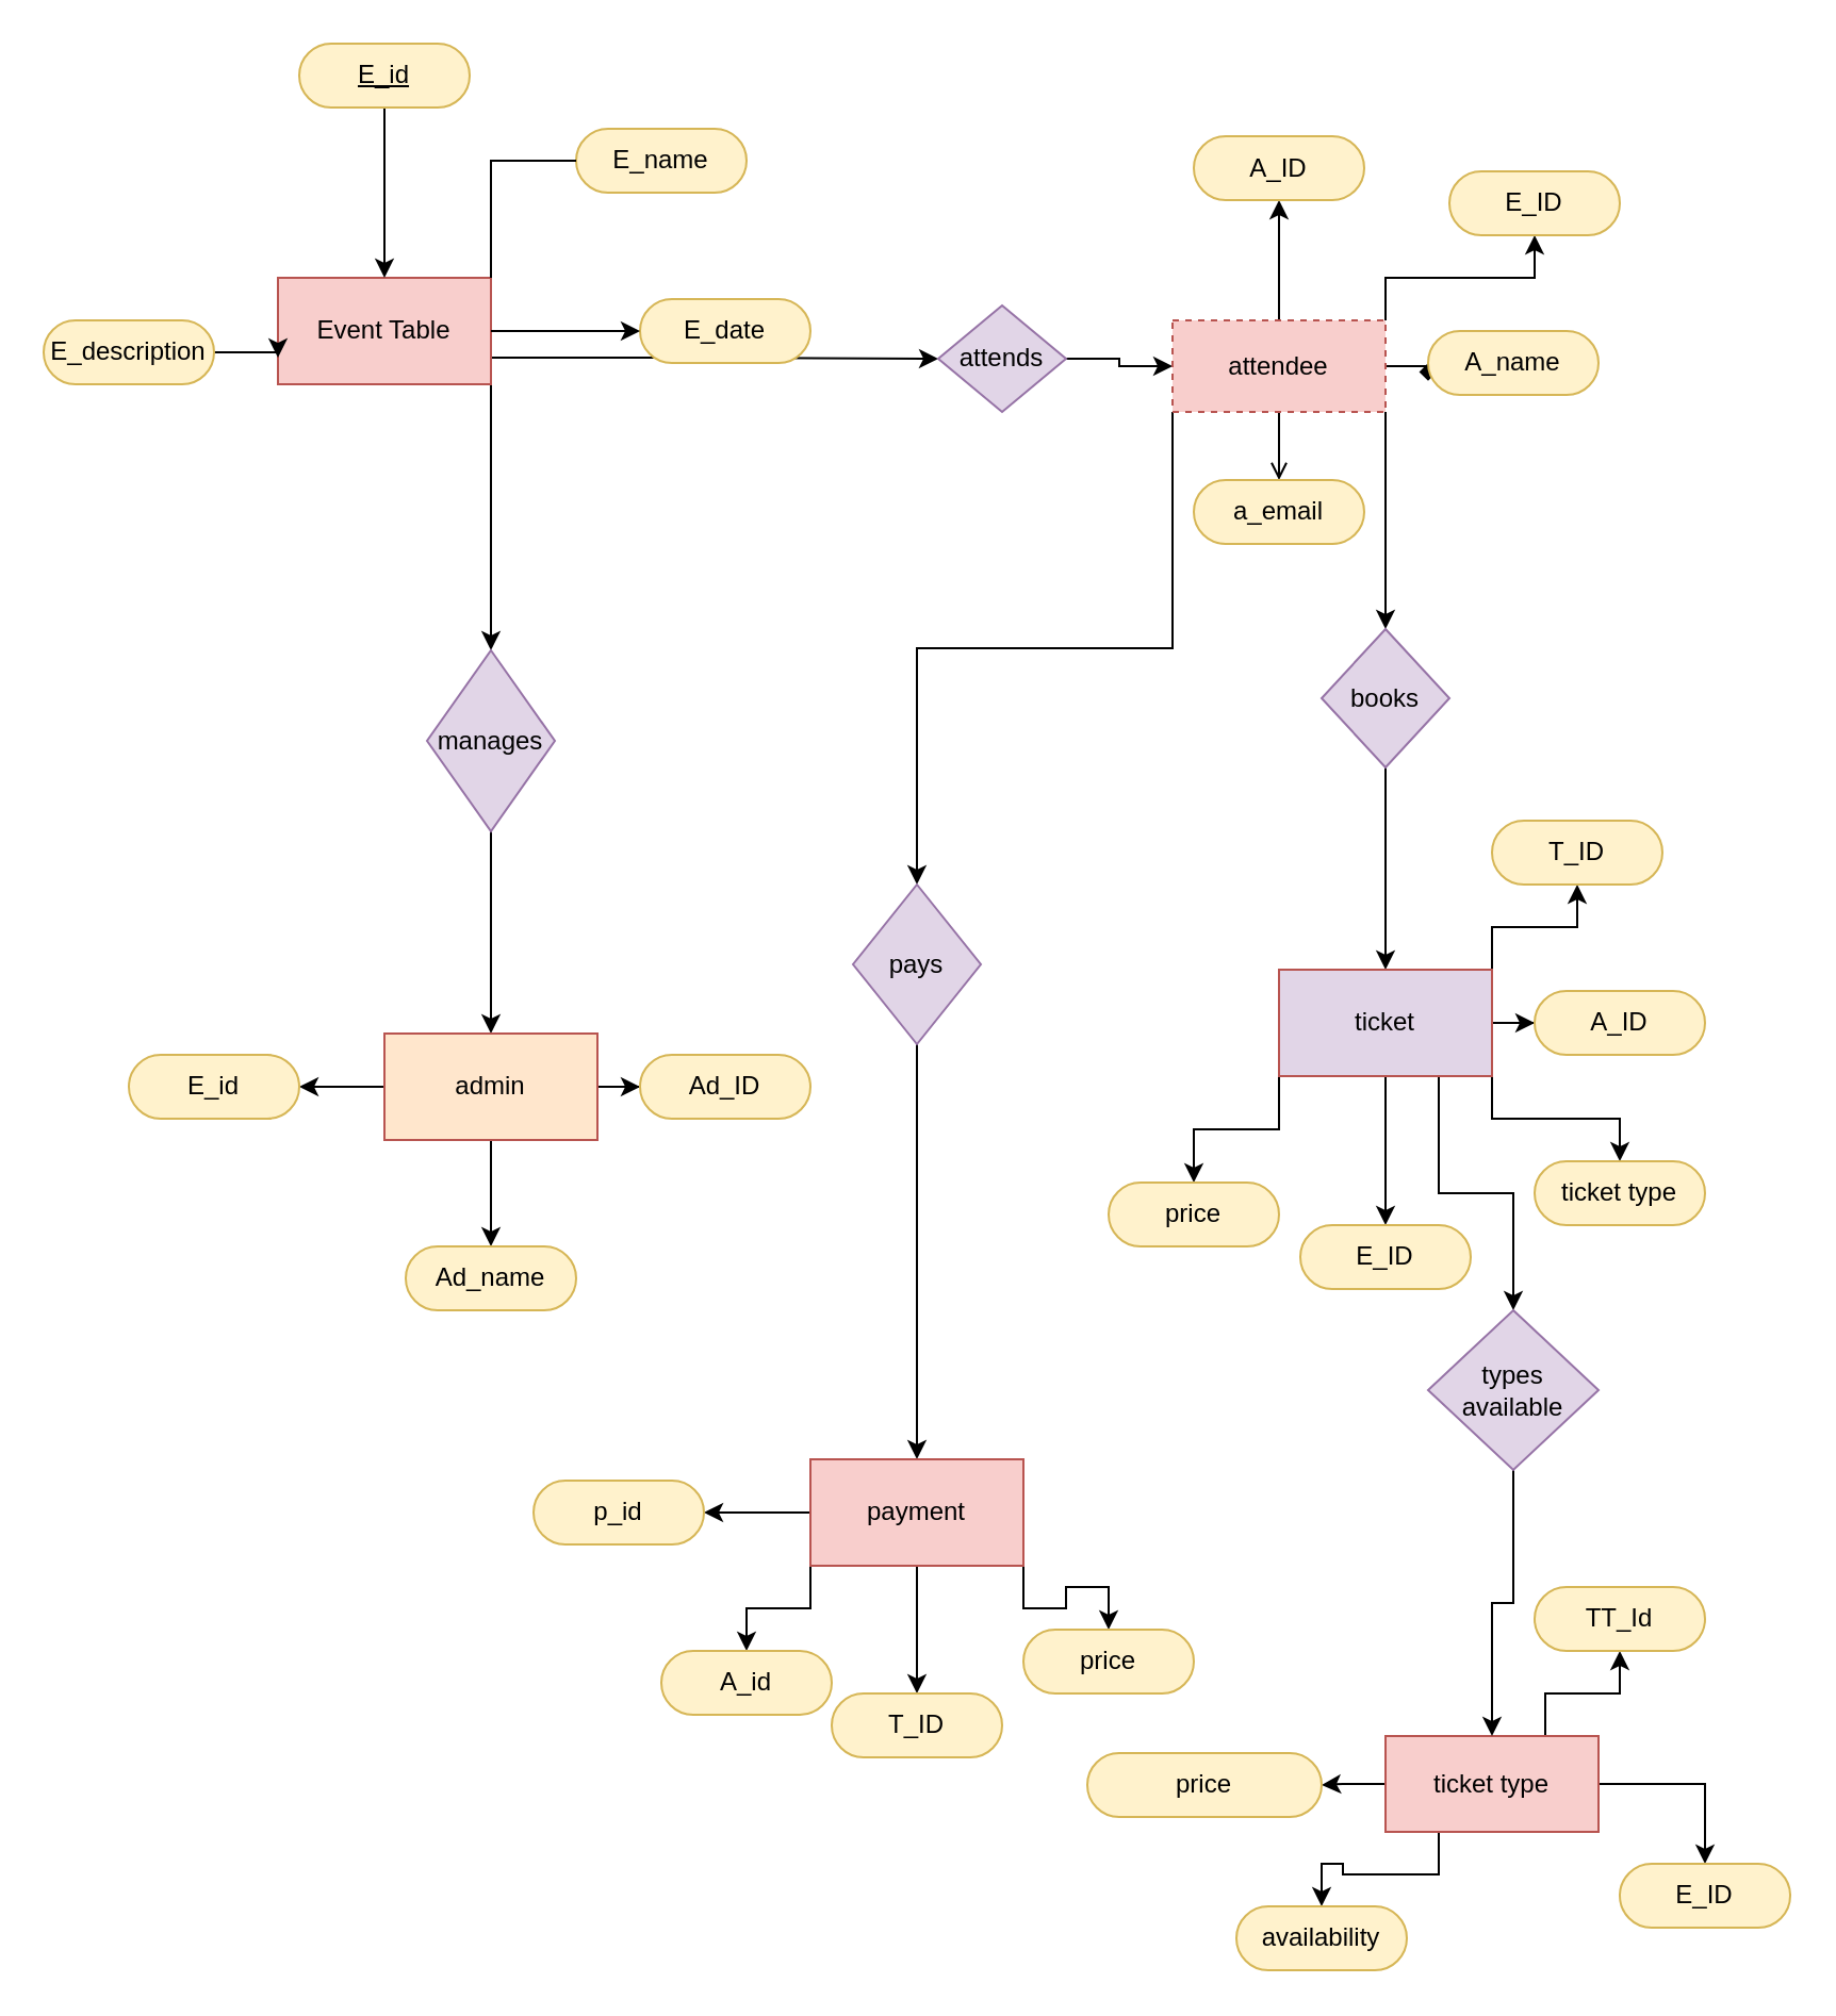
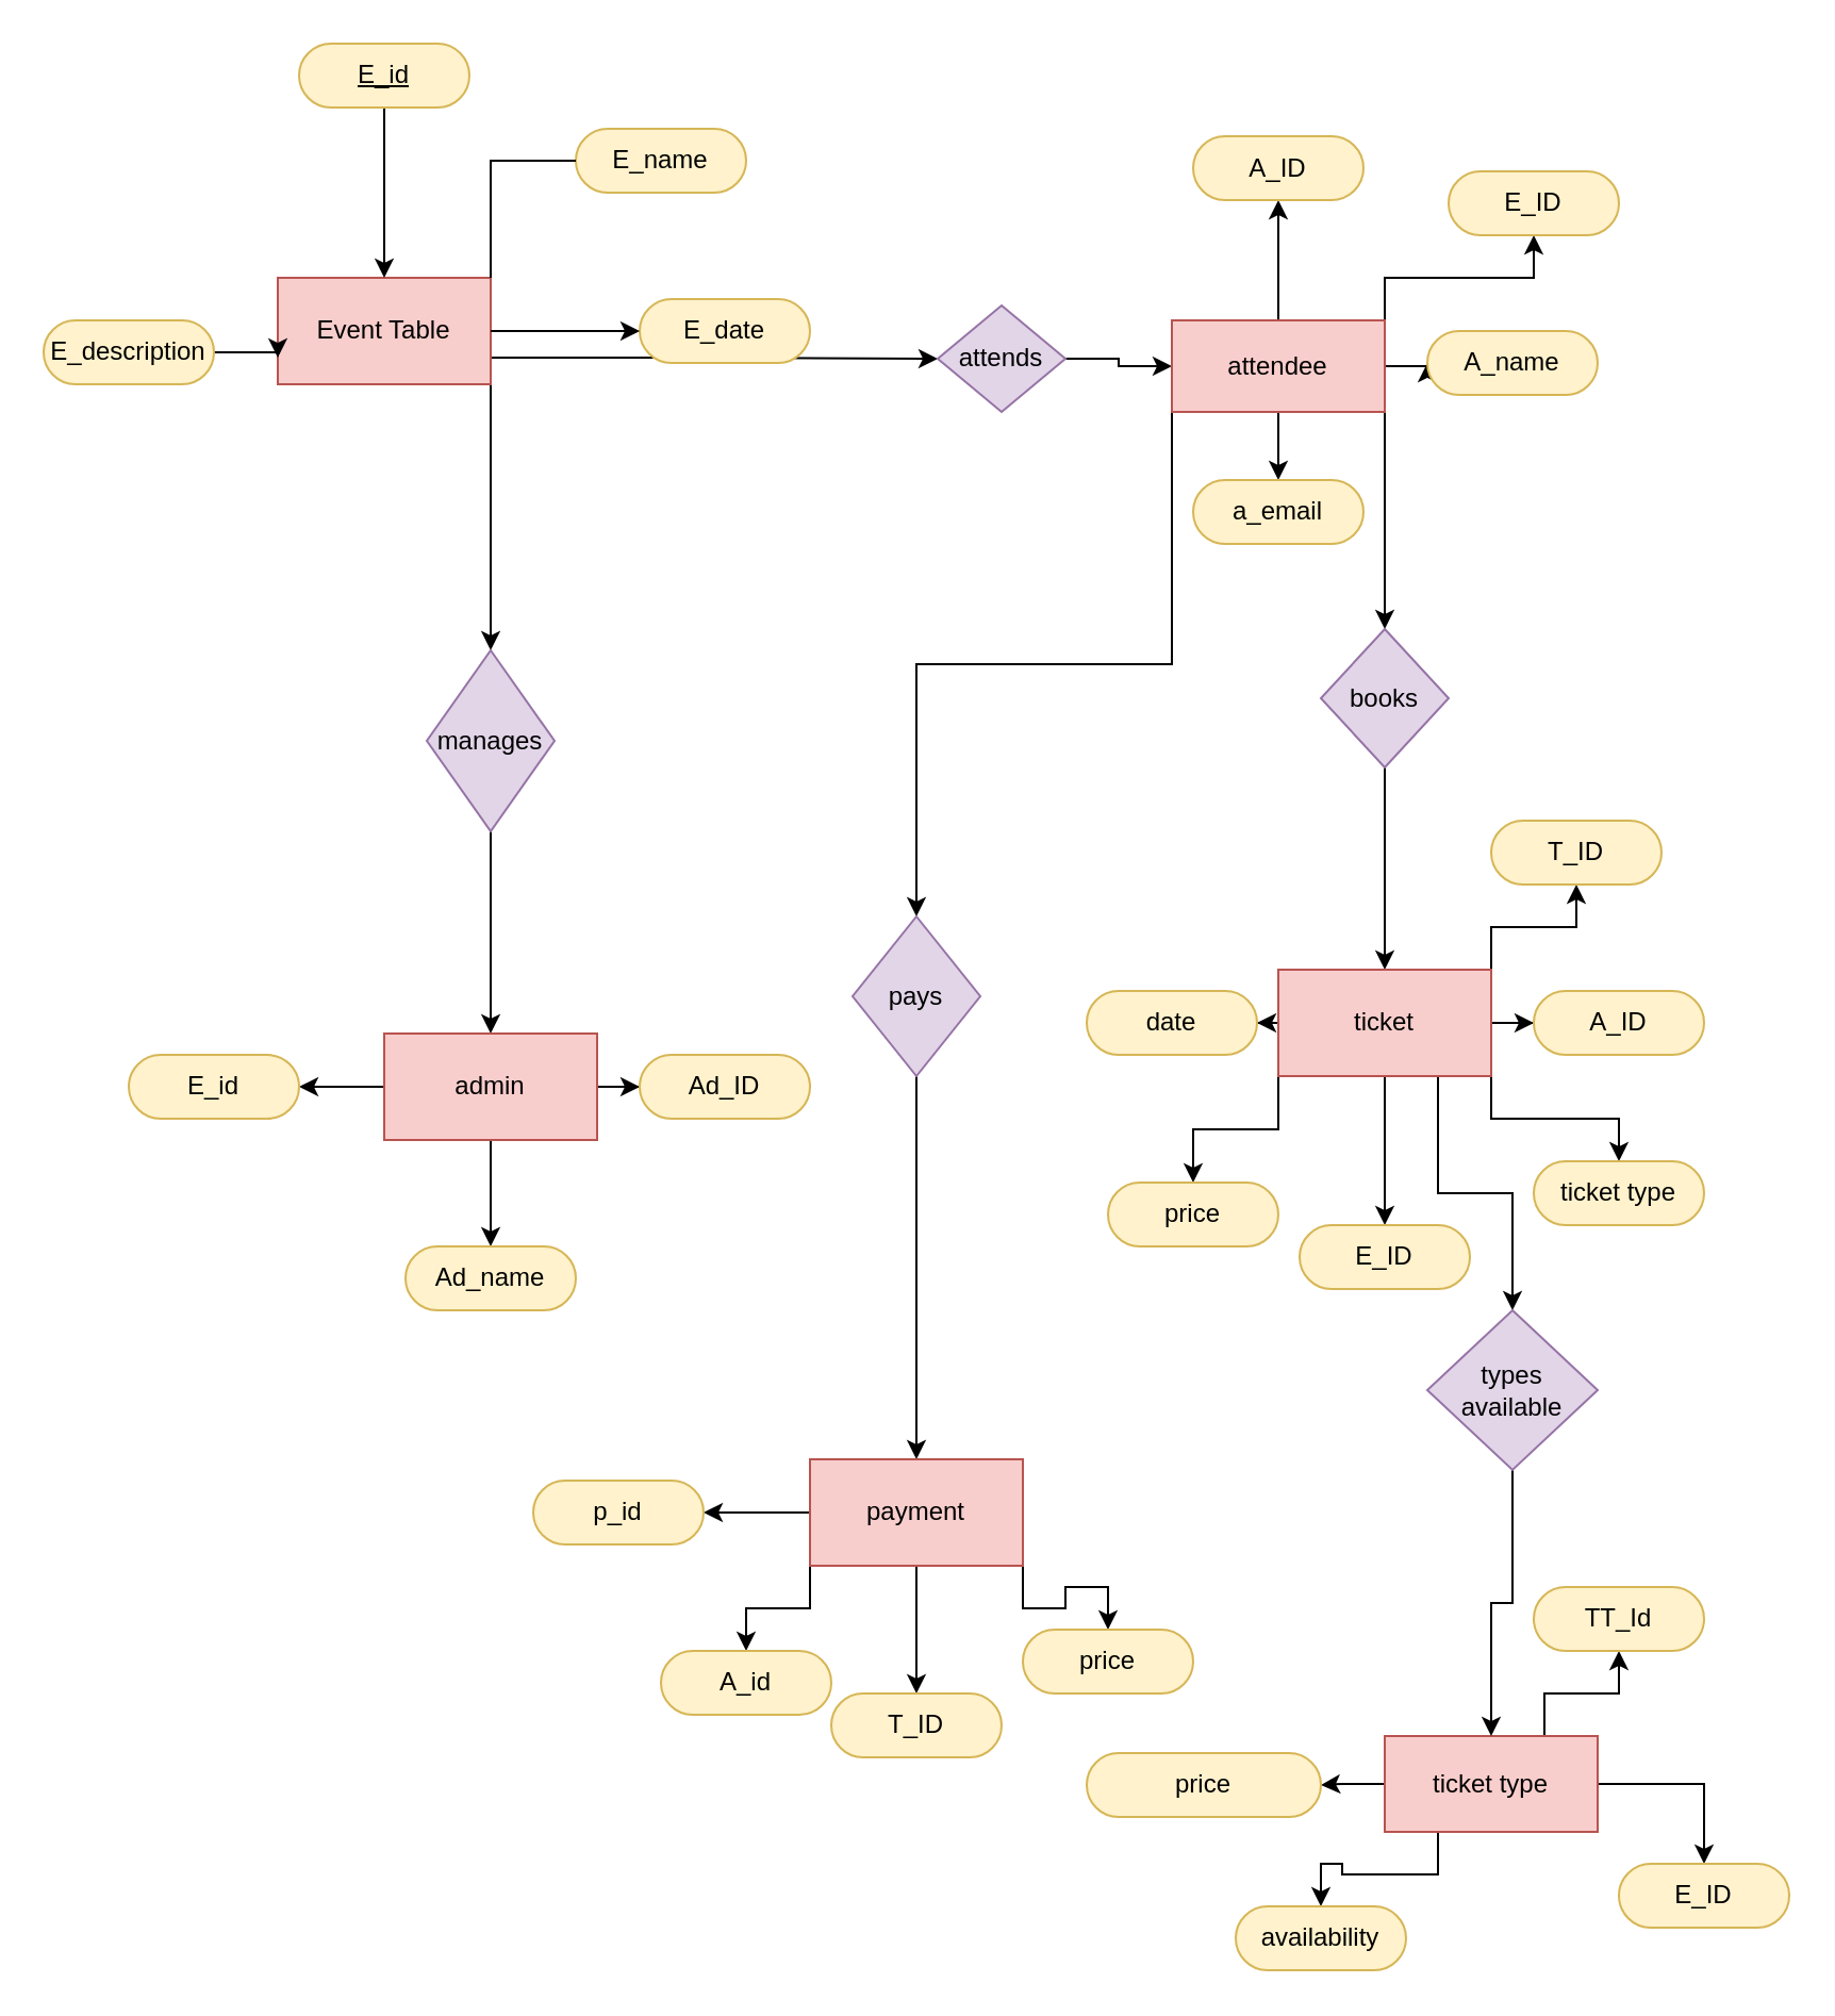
- <mxCell id="21" value="attendee" style="html=1;dashed=1;whiteSpace=wrap;fillColor=#f8cecc;strokeColor=#b85450;" parent="1" vertex="1"><mxGeometry x="550" y="150" width="100" height="43" as="geometry" /></mxCell>
+ <mxCell id="21" value="attendee" style="html=1;dashed=0;whiteSpace=wrap;fillColor=#f8cecc;strokeColor=#b85450;" parent="1" vertex="1"><mxGeometry x="550" y="150" width="100" height="43" as="geometry" /></mxCell>
- <mxCell id="16" style="edgeStyle=orthogonalEdgeStyle;rounded=0;orthogonalLoop=1;jettySize=auto;html=1;exitX=1;exitY=0.5;exitDx=0;exitDy=0;endArrow=diamond;" parent="1" source="21" target="24" edge="1"><mxGeometry relative="1" as="geometry"><mxPoint x="710" y="170" as="targetPoint" /></mxGeometry></mxCell>
+ <mxCell id="16" style="edgeStyle=orthogonalEdgeStyle;rounded=0;orthogonalLoop=1;jettySize=auto;html=1;exitX=1;exitY=0.5;exitDx=0;exitDy=0;" parent="1" source="21" target="24" edge="1"><mxGeometry relative="1" as="geometry"><mxPoint x="710" y="170" as="targetPoint" /></mxGeometry></mxCell>
- <mxCell id="17" style="edgeStyle=orthogonalEdgeStyle;rounded=0;orthogonalLoop=1;jettySize=auto;html=1;exitX=0.5;exitY=1;exitDx=0;exitDy=0;endArrow=open;" parent="1" source="21" target="22" edge="1"><mxGeometry relative="1" as="geometry"><mxPoint x="600" y="240" as="targetPoint" /></mxGeometry></mxCell>
+ <mxCell id="17" style="edgeStyle=orthogonalEdgeStyle;rounded=0;orthogonalLoop=1;jettySize=auto;html=1;exitX=0.5;exitY=1;exitDx=0;exitDy=0;" parent="1" source="21" target="22" edge="1"><mxGeometry relative="1" as="geometry"><mxPoint x="600" y="240" as="targetPoint" /></mxGeometry></mxCell>
- <mxCell id="52" value="pays" style="shape=rhombus;html=1;dashed=0;whiteSpace=wrap;perimeter=rhombusPerimeter;fillColor=#e1d5e7;strokeColor=#9673a6;" parent="1" vertex="1"><mxGeometry x="400" y="415" width="60" height="75" as="geometry" /></mxCell>
+ <mxCell id="52" value="pays" style="shape=rhombus;html=1;dashed=0;whiteSpace=wrap;perimeter=rhombusPerimeter;fillColor=#e1d5e7;strokeColor=#9673a6;" parent="1" vertex="1"><mxGeometry x="400" y="430" width="60" height="75" as="geometry" /></mxCell>
+ <mxCell id="46" value="date" style="html=1;dashed=0;whiteSpace=wrap;shape=mxgraph.dfd.start;fillColor=#fff2cc;strokeColor=#d6b656;" parent="1" vertex="1"><mxGeometry x="510" y="465" width="80" height="30" as="geometry" /></mxCell>
+ <mxCell id="39" style="edgeStyle=orthogonalEdgeStyle;rounded=0;orthogonalLoop=1;jettySize=auto;html=1;exitX=0;exitY=0.5;exitDx=0;exitDy=0;" parent="1" source="44" target="46" edge="1"><mxGeometry relative="1" as="geometry"><mxPoint x="550" y="480" as="targetPoint" /></mxGeometry></mxCell>
- <mxCell id="44" value="ticket" style="html=1;dashed=0;whiteSpace=wrap;fillColor=#e1d5e7;strokeColor=#b85450;" parent="1" vertex="1"><mxGeometry x="600" y="455" width="100" height="50" as="geometry" /></mxCell>
+ <mxCell id="44" value="ticket" style="html=1;dashed=0;whiteSpace=wrap;fillColor=#f8cecc;strokeColor=#b85450;" parent="1" vertex="1"><mxGeometry x="600" y="455" width="100" height="50" as="geometry" /></mxCell>
- <mxCell id="31" value="admin" style="html=1;dashed=0;whiteSpace=wrap;fillColor=#ffe6cc;strokeColor=#b85450;" parent="1" vertex="1"><mxGeometry x="180" y="485" width="100" height="50" as="geometry" /></mxCell>
+ <mxCell id="31" value="admin" style="html=1;dashed=0;whiteSpace=wrap;fillColor=#f8cecc;strokeColor=#b85450;" parent="1" vertex="1"><mxGeometry x="180" y="485" width="100" height="50" as="geometry" /></mxCell>
